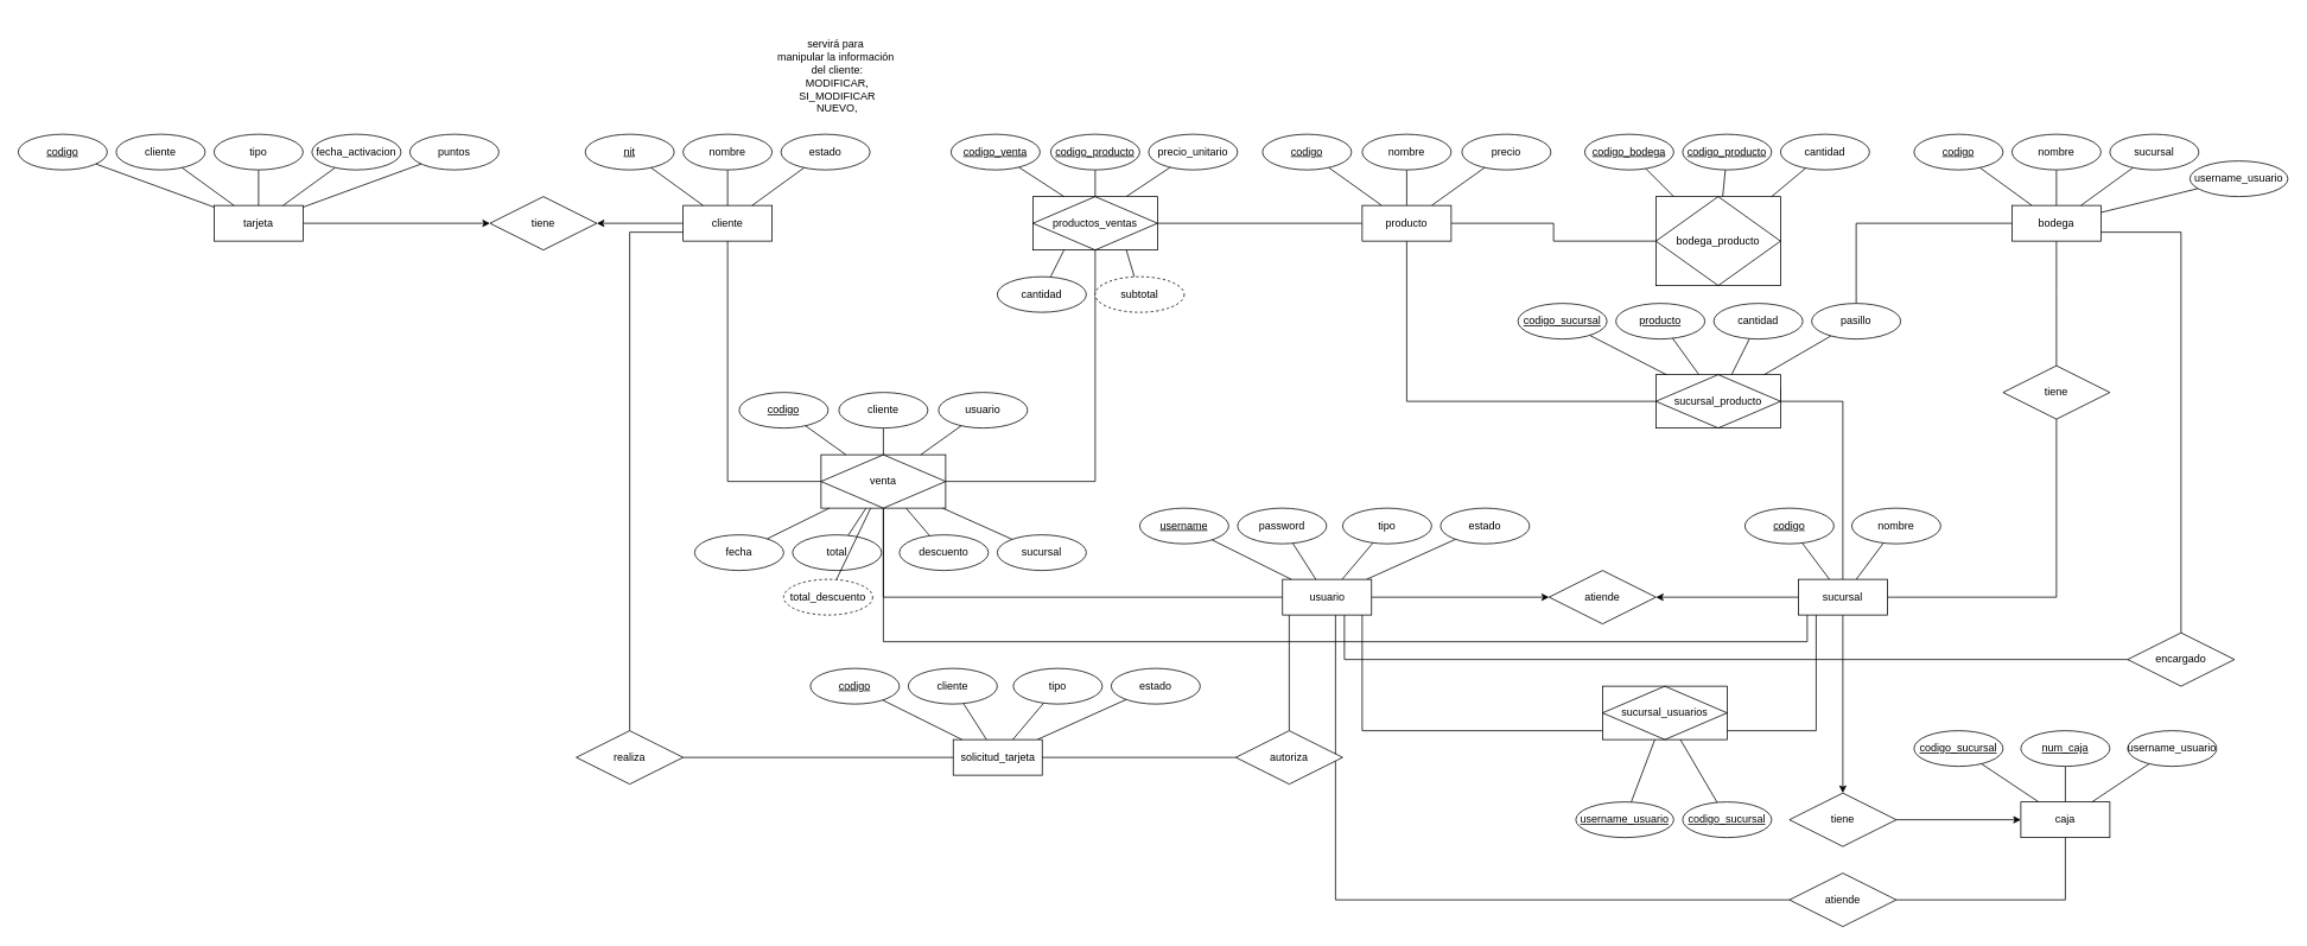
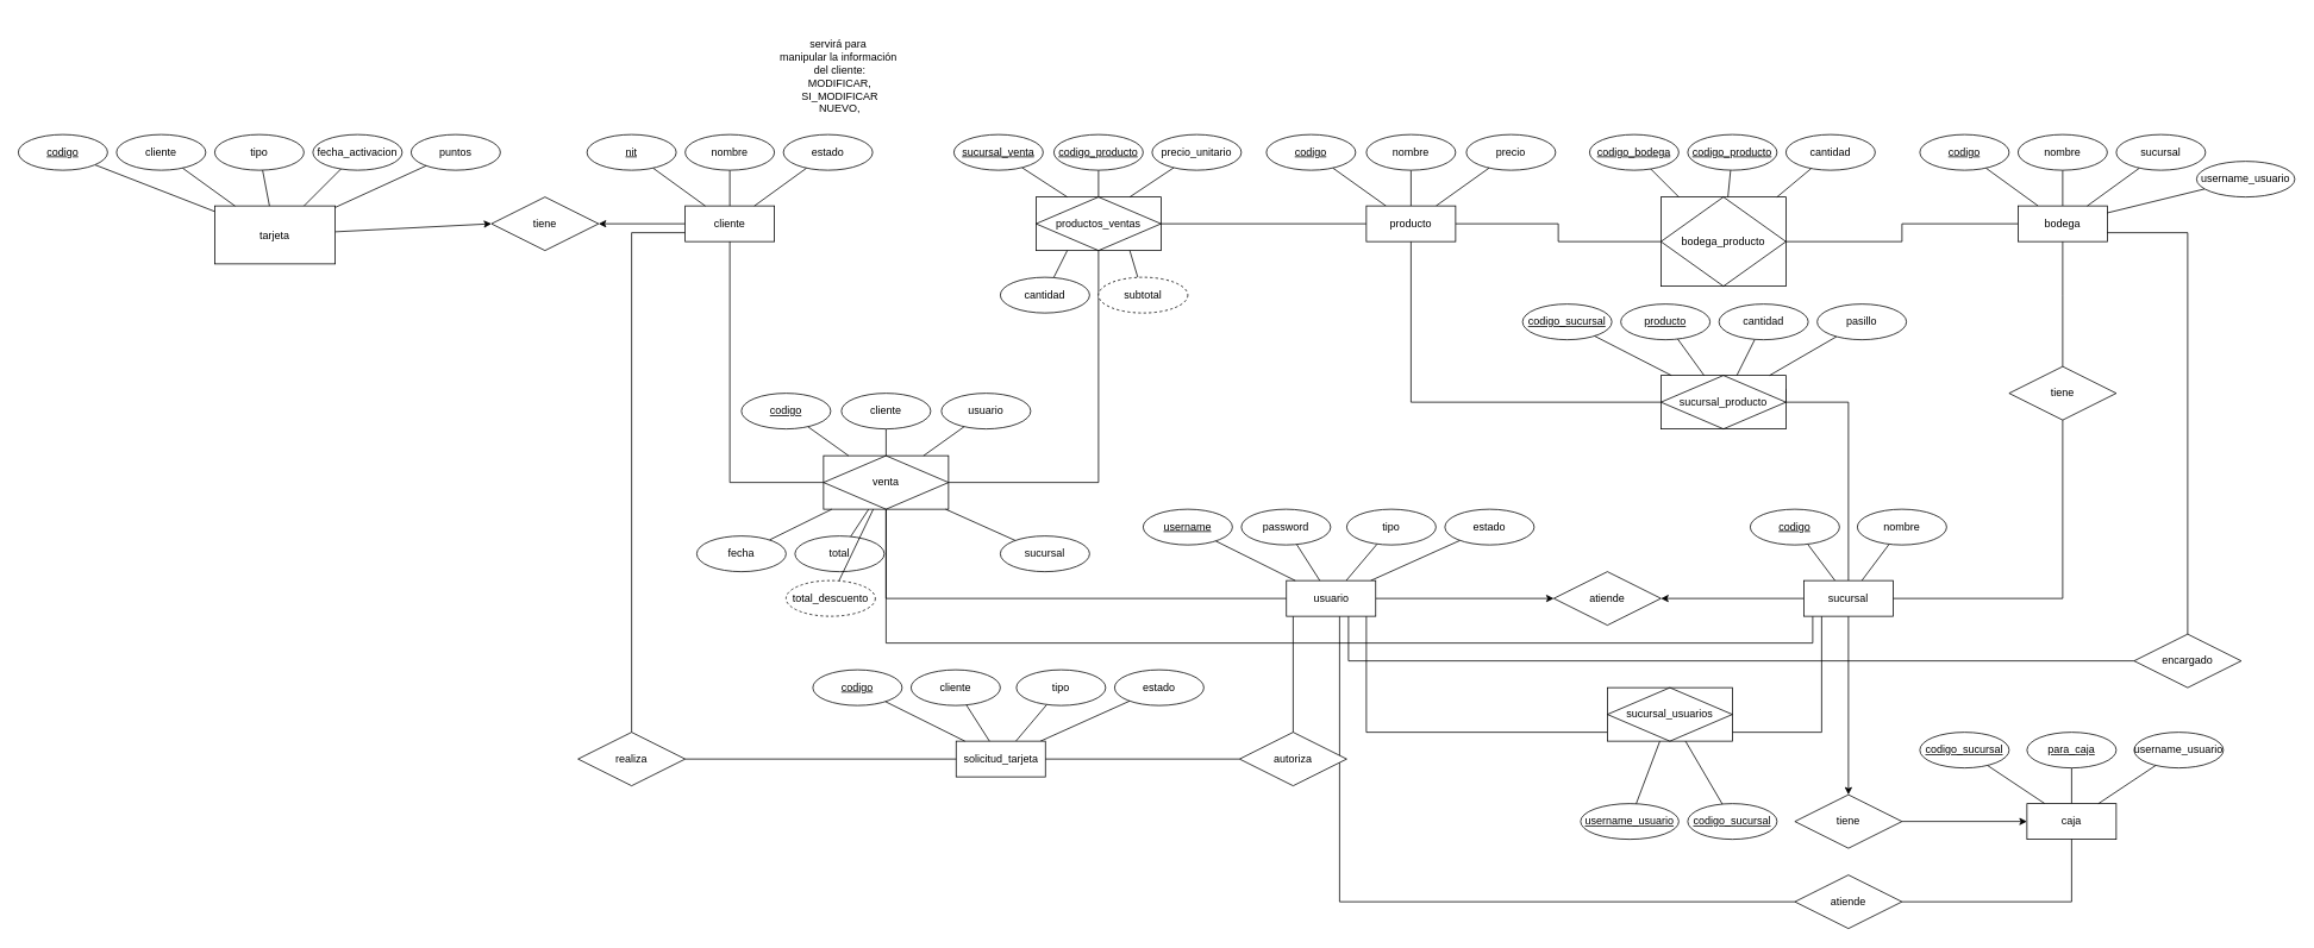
- <mxCell id="87" value="codigo_venta" style="ellipse;whiteSpace=wrap;html=1;align=center;fontStyle=4" parent="1" vertex="1"><mxGeometry x="1068" y="150" width="100" height="40" as="geometry" /></mxCell>
+ <mxCell id="87" value="sucursal_venta" style="ellipse;whiteSpace=wrap;html=1;align=center;fontStyle=4" parent="1" vertex="1"><mxGeometry x="1068" y="150" width="100" height="40" as="geometry" /></mxCell>
- <mxCell id="97" value="tarjeta" style="whiteSpace=wrap;html=1;align=center;" parent="1" vertex="1"><mxGeometry x="240" y="230" width="100" height="40" as="geometry" /></mxCell>
+ <mxCell id="97" value="tarjeta" style="whiteSpace=wrap;html=1;align=center;" parent="1" vertex="1"><mxGeometry x="240" y="230" width="135" height="65" as="geometry" /></mxCell>
- <mxCell id="40" style="edgeStyle=orthogonalEdgeStyle;rounded=0;orthogonalLoop=1;jettySize=auto;html=1;endArrow=none;endFill=0;" parent="1" source="42" target="71" edge="1"><mxGeometry relative="1" as="geometry" /></mxCell>
+ <mxCell id="40" style="edgeStyle=orthogonalEdgeStyle;rounded=0;orthogonalLoop=1;jettySize=auto;html=1;entryX=1;entryY=0.5;entryDx=0;entryDy=0;endArrow=none;endFill=0;" parent="1" source="42" target="55" edge="1"><mxGeometry relative="1" as="geometry" /></mxCell>
- <mxCell id="118" style="edgeStyle=none;rounded=0;orthogonalLoop=1;jettySize=auto;html=1;endArrow=none;endFill=0;" parent="1" source="119" target="37" edge="1"><mxGeometry relative="1" as="geometry" /></mxCell>
- <mxCell id="119" value="descuento" style="ellipse;whiteSpace=wrap;html=1;align=center;" parent="1" vertex="1"><mxGeometry x="1010" y="600" width="100" height="40" as="geometry" /></mxCell>
- <mxCell id="141" value="num_caja" style="ellipse;whiteSpace=wrap;html=1;align=center;fontStyle=4" parent="1" vertex="1"><mxGeometry x="2270" y="820" width="100" height="40" as="geometry" /></mxCell>
+ <mxCell id="141" value="para_caja" style="ellipse;whiteSpace=wrap;html=1;align=center;fontStyle=4" parent="1" vertex="1"><mxGeometry x="2270" y="820" width="100" height="40" as="geometry" /></mxCell>
